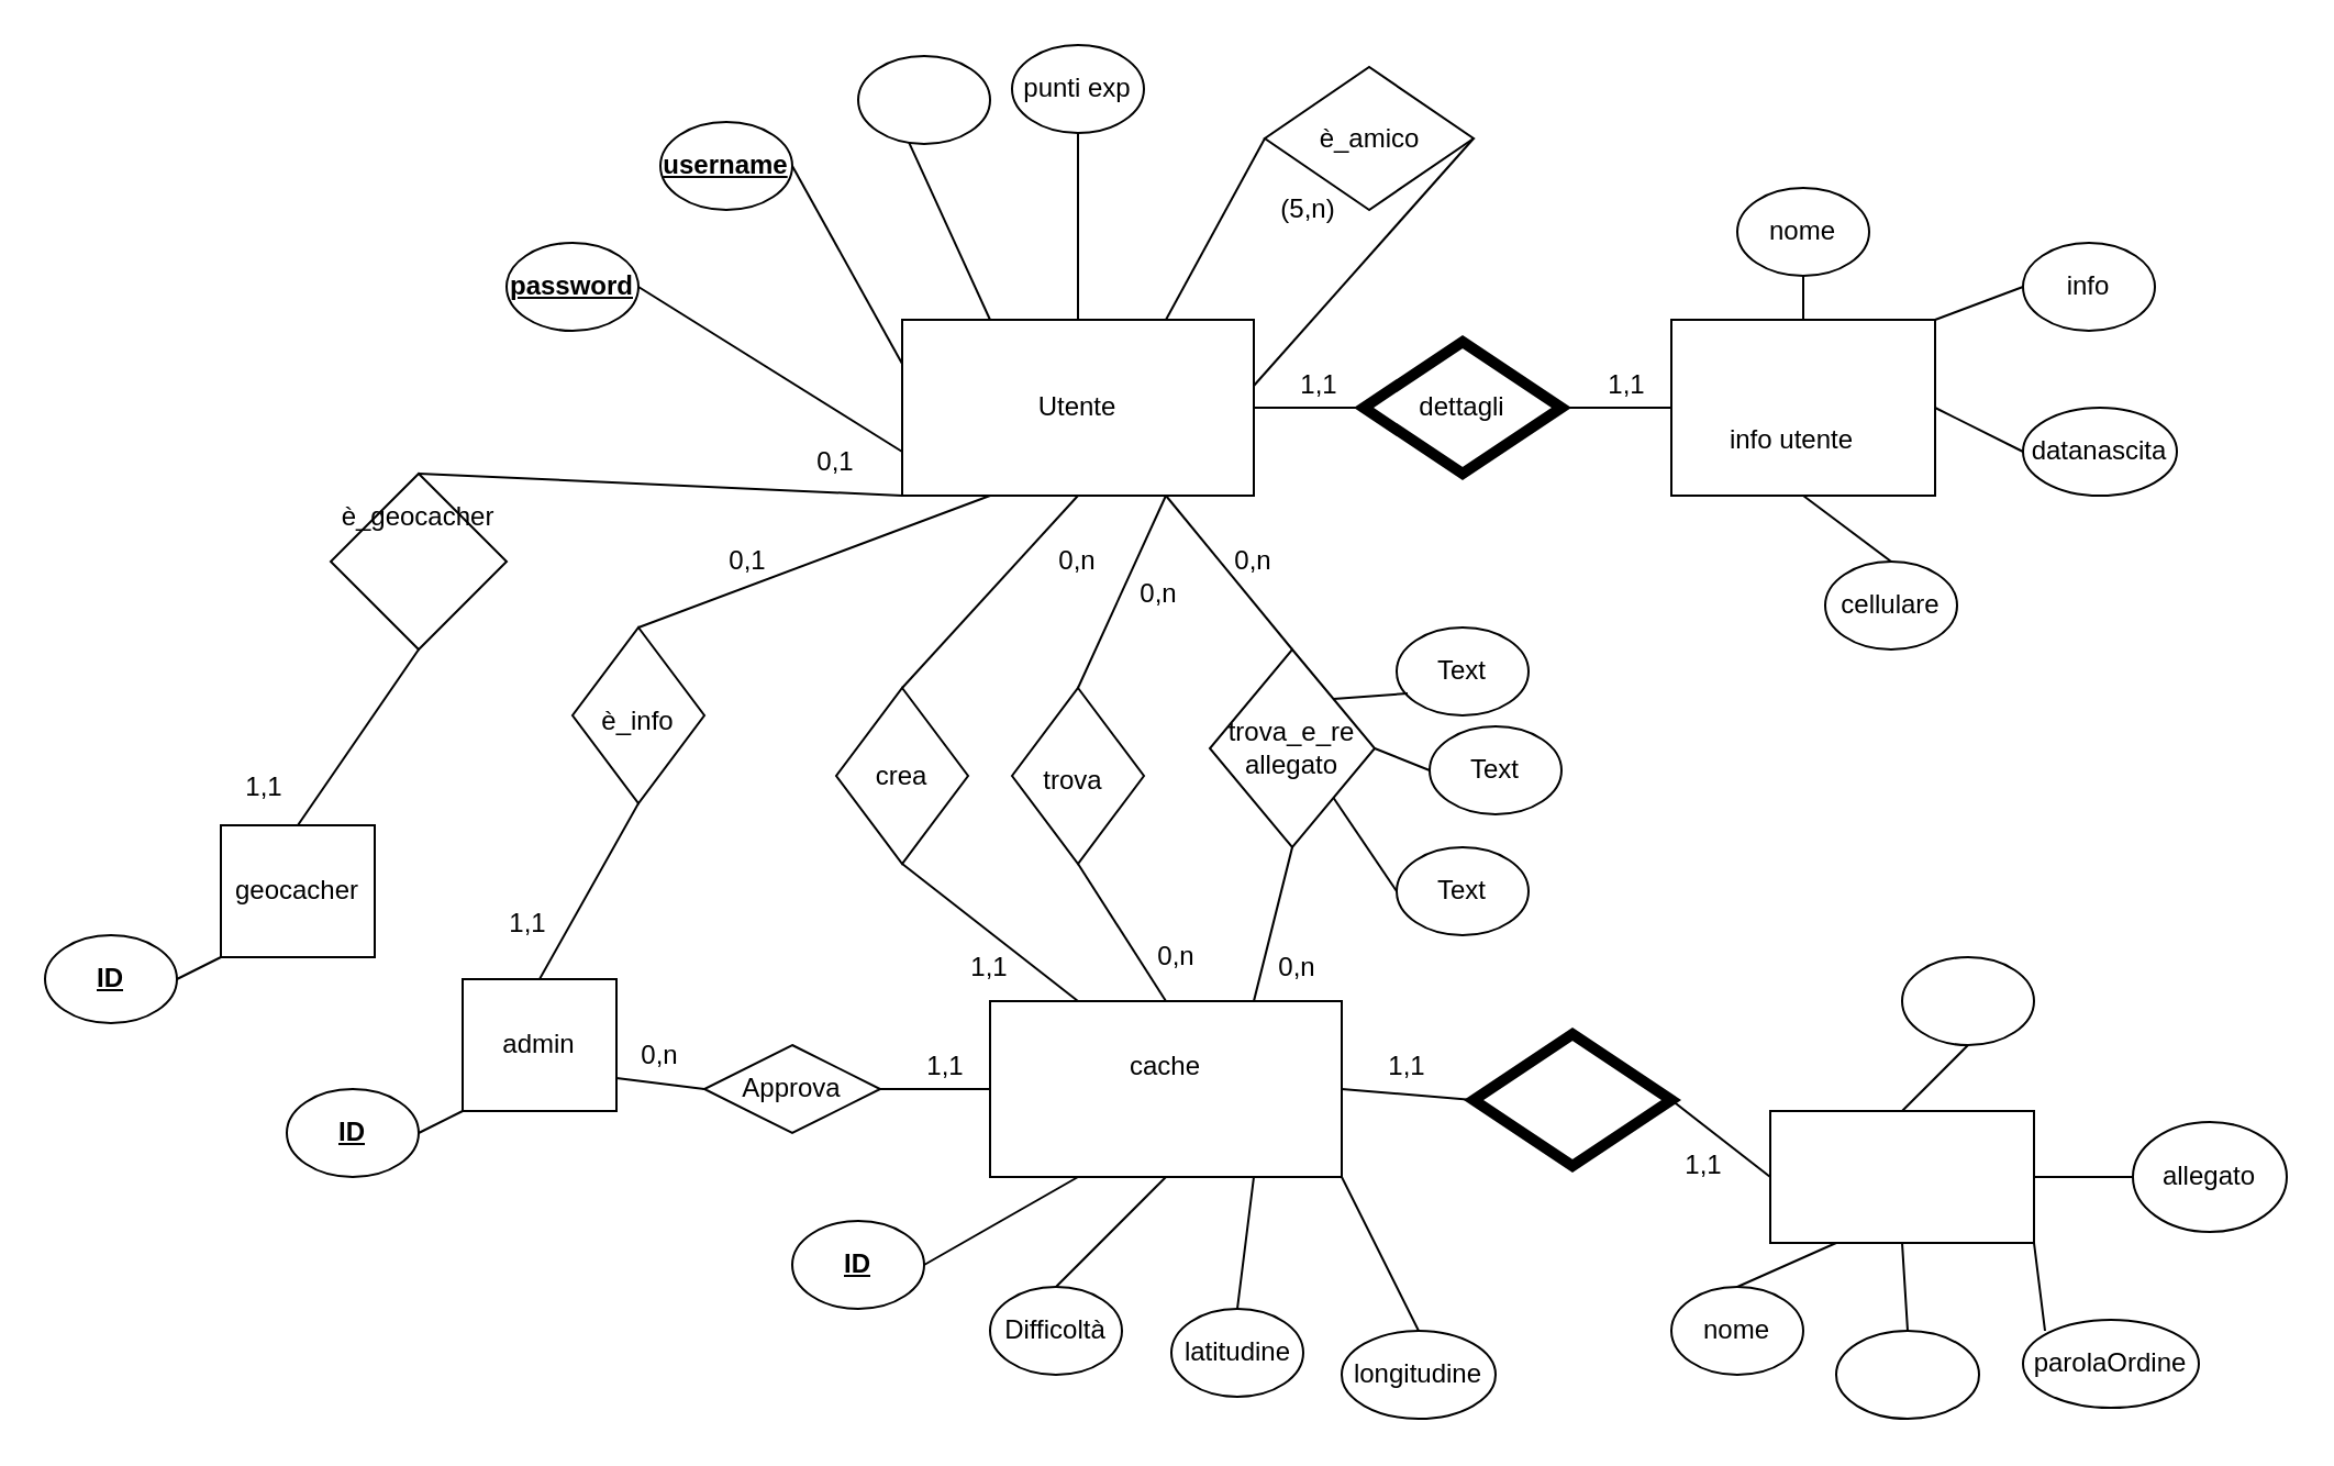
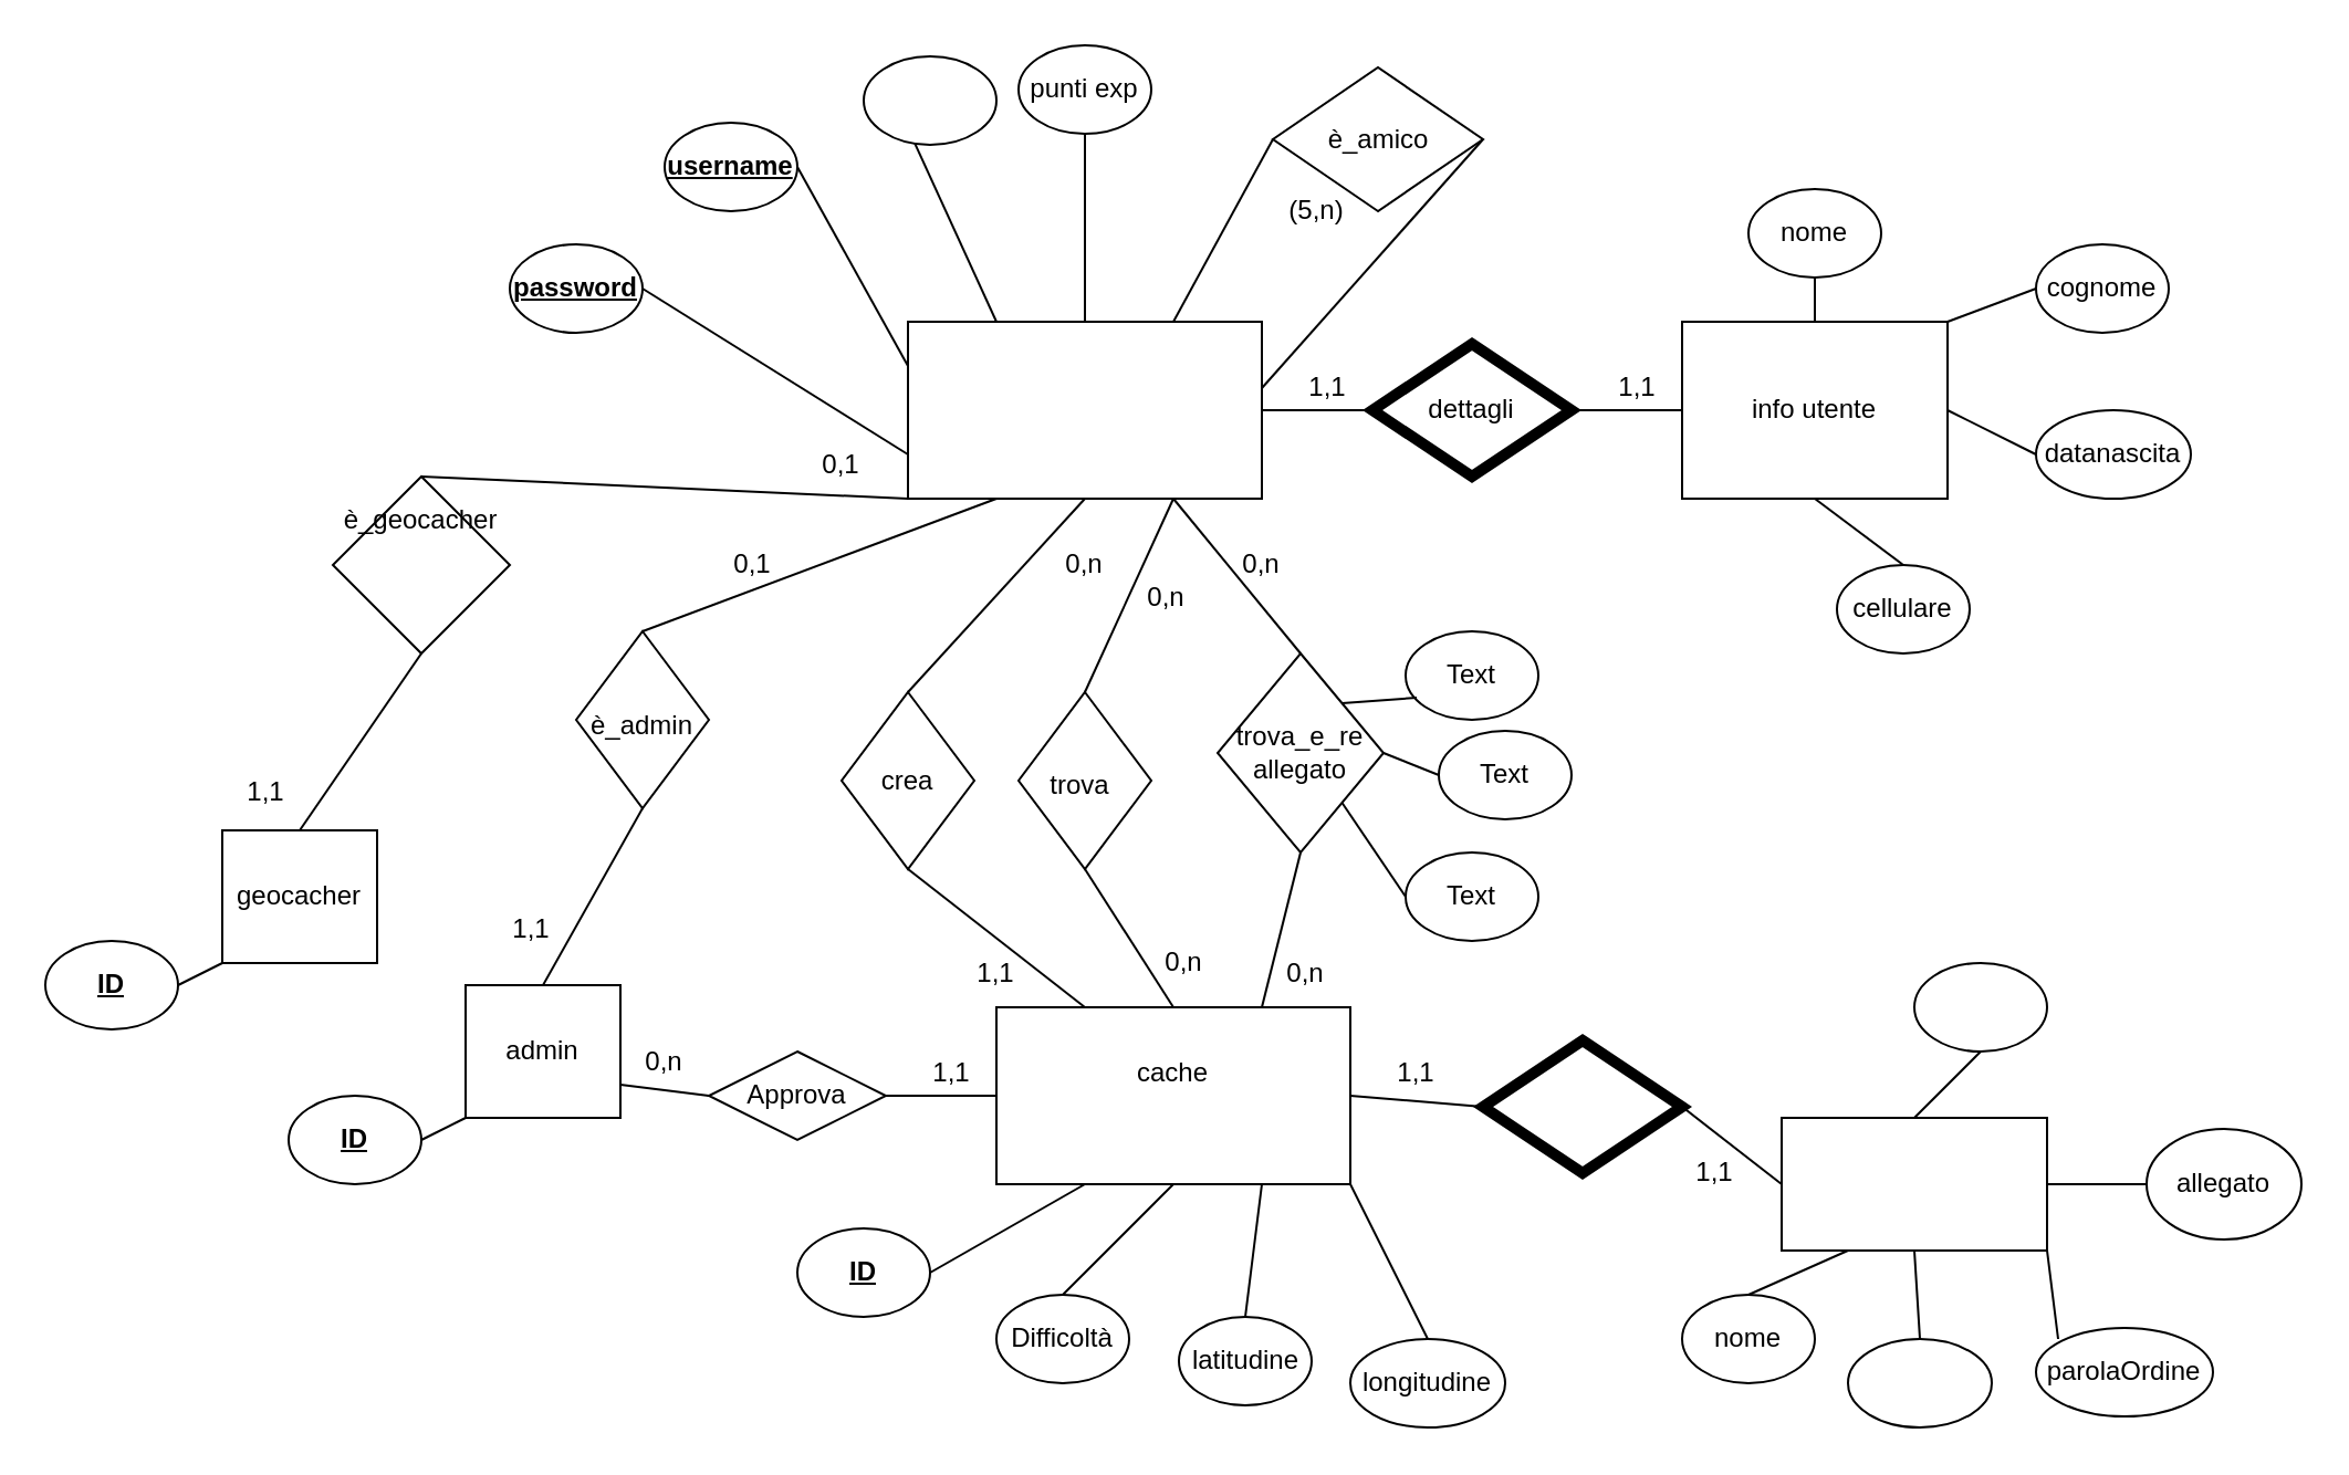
- <mxCell id="24" value="info" style="text;html=1;strokeColor=none;fillColor=none;align=center;verticalAlign=middle;whiteSpace=wrap;rounded=0;" vertex="1" parent="1"><mxGeometry x="920" y="115" width="60" height="30" as="geometry" /></mxCell>
+ <mxCell id="24" value="cognome" style="text;html=1;strokeColor=none;fillColor=none;align=center;verticalAlign=middle;whiteSpace=wrap;rounded=0;" vertex="1" parent="1"><mxGeometry x="920" y="115" width="60" height="30" as="geometry" /></mxCell>
- <mxCell id="3" value="Utente" style="text;html=1;strokeColor=none;fillColor=none;align=center;verticalAlign=middle;whiteSpace=wrap;rounded=0;" vertex="1" parent="1"><mxGeometry x="460" y="170" width="60" height="30" as="geometry" /></mxCell>
- <mxCell id="16" value="info utente" style="text;html=1;strokeColor=none;fillColor=none;align=center;verticalAlign=middle;whiteSpace=wrap;rounded=0;" vertex="1" parent="1"><mxGeometry x="785" y="185" width="60" height="30" as="geometry" /></mxCell>
+ <mxCell id="16" value="info utente" style="text;html=1;strokeColor=none;fillColor=none;align=center;verticalAlign=middle;whiteSpace=wrap;rounded=0;" vertex="1" parent="1"><mxGeometry x="790" y="170" width="60" height="30" as="geometry" /></mxCell>
- <mxCell id="72" value="è_info" style="text;html=1;strokeColor=none;fillColor=none;align=center;verticalAlign=middle;whiteSpace=wrap;rounded=0;" vertex="1" parent="1"><mxGeometry x="260" y="312.5" width="60" height="30" as="geometry" /></mxCell>
+ <mxCell id="72" value="è_admin" style="text;html=1;strokeColor=none;fillColor=none;align=center;verticalAlign=middle;whiteSpace=wrap;rounded=0;" vertex="1" parent="1"><mxGeometry x="260" y="312.5" width="60" height="30" as="geometry" /></mxCell>
